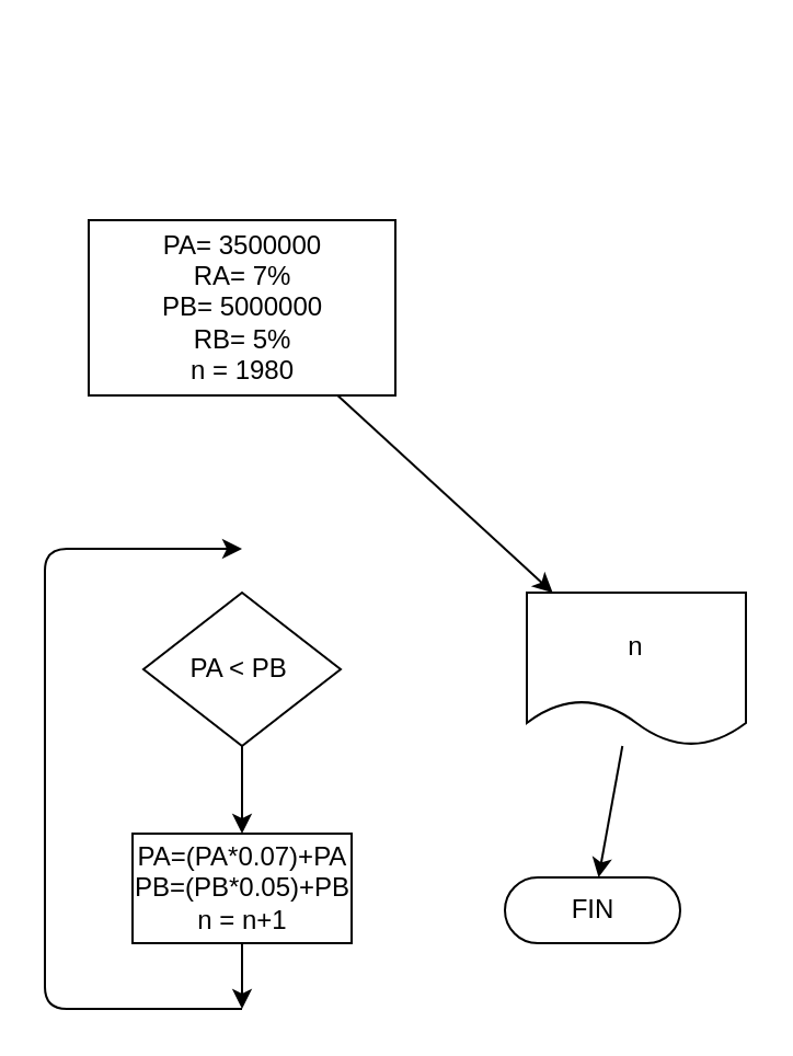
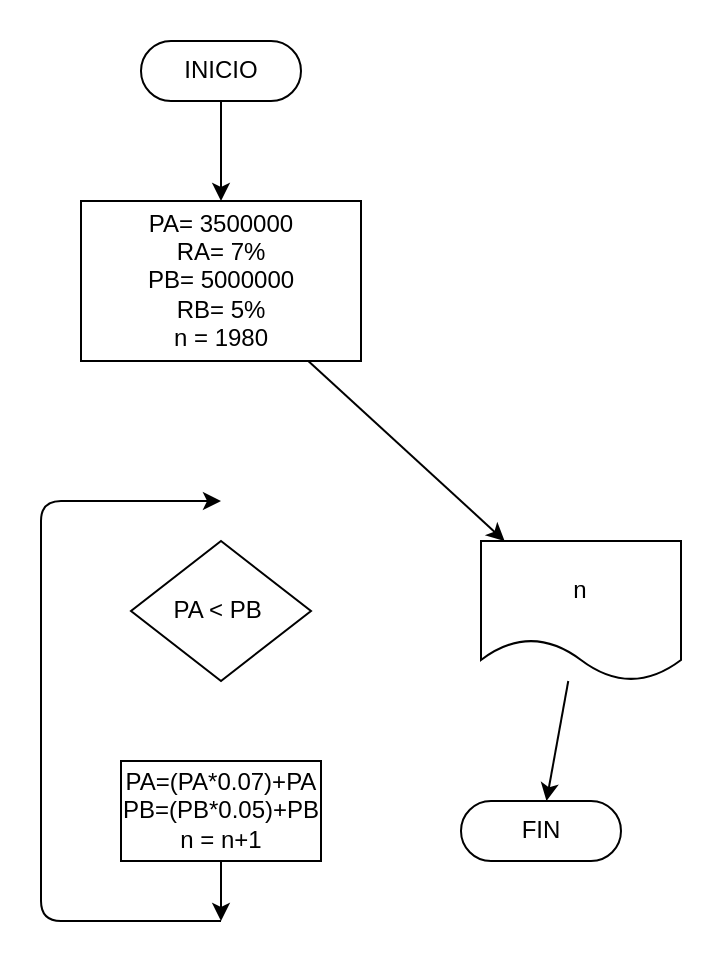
+ <mxCell id="3" value="INICIO" style="html=1;dashed=0;whitespace=wrap;shape=mxgraph.dfd.start" vertex="1" parent="1"><mxGeometry x="70" y="20" width="80" height="30" as="geometry" /></mxCell>
+ <mxCell id="2" style="edgeStyle=none;html=1;exitX=0.5;exitY=0.5;exitDx=0;exitDy=15;exitPerimeter=0;entryX=0.5;entryY=0;entryDx=0;entryDy=0;" edge="1" parent="1" source="3" target="6"><mxGeometry relative="1" as="geometry"><mxPoint x="110" y="80" as="targetPoint" /></mxGeometry></mxCell>
- <mxCell id="7" value="" style="edgeStyle=none;html=1;" edge="1" parent="1" source="8" target="11"><mxGeometry relative="1" as="geometry" /></mxCell>
